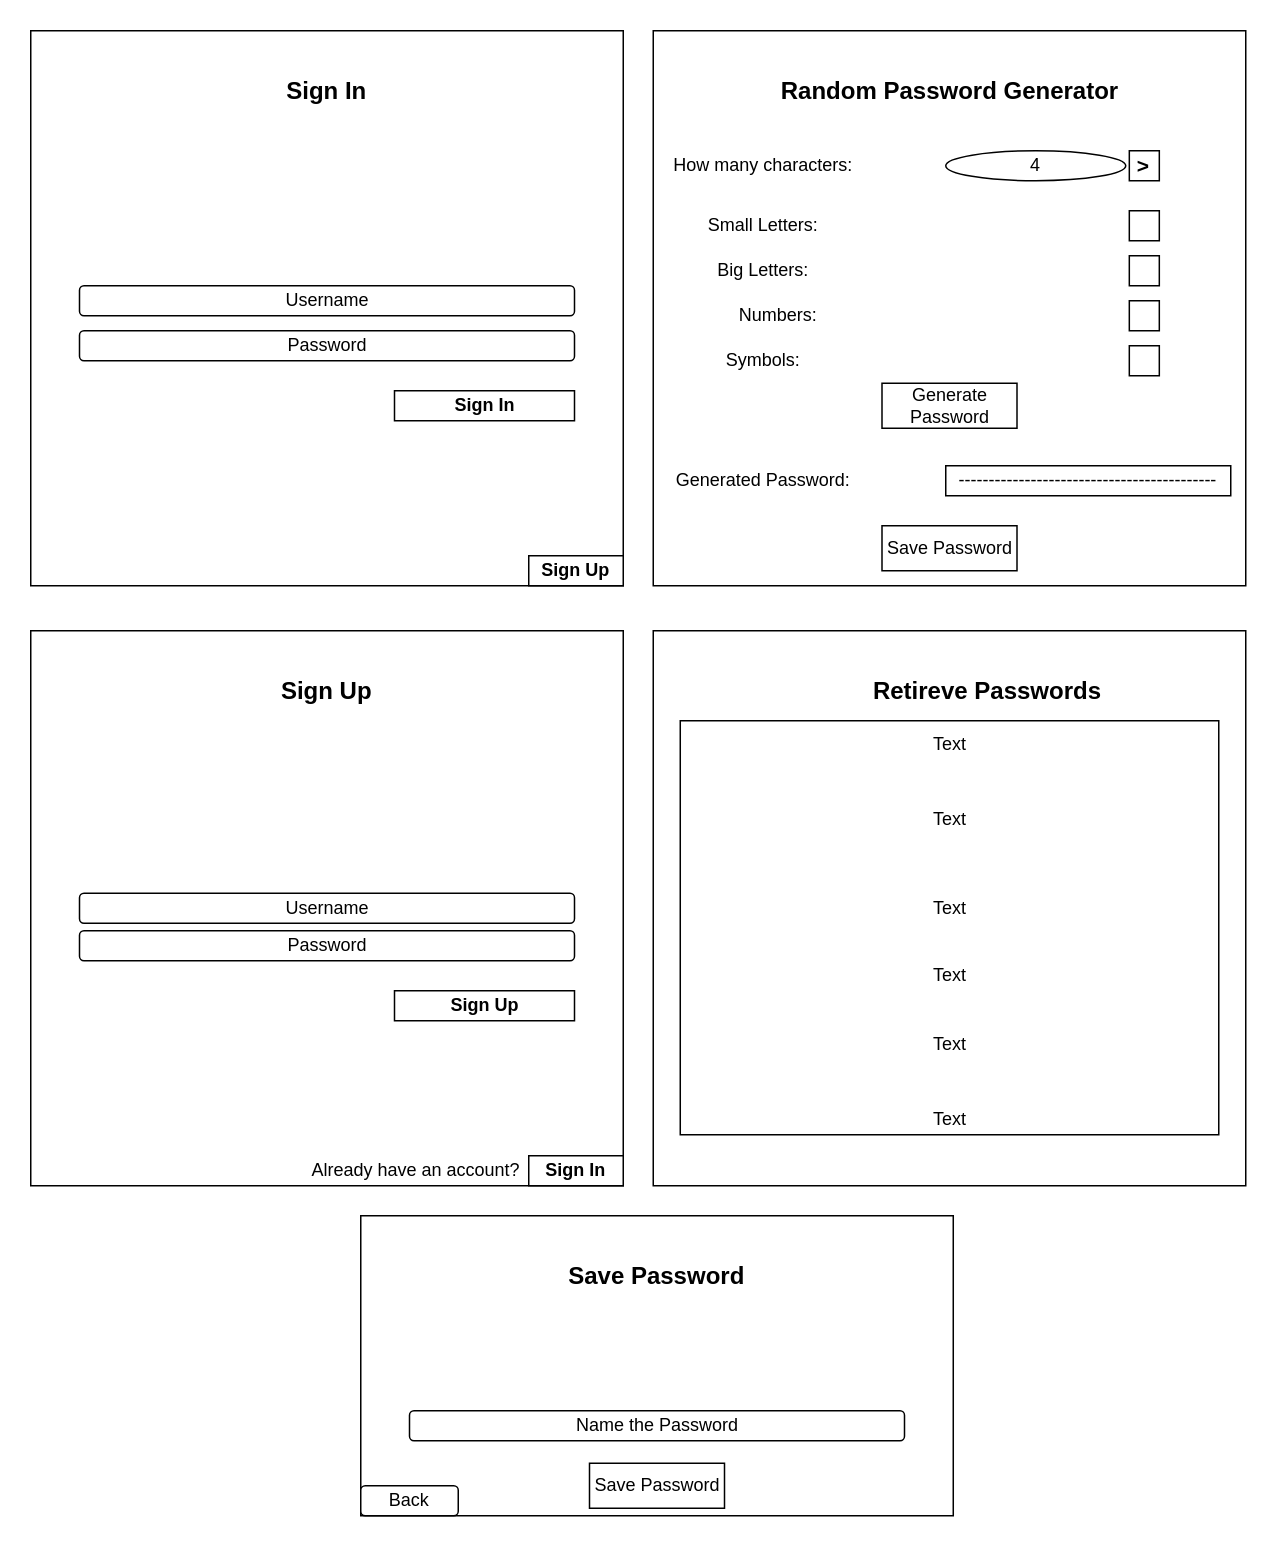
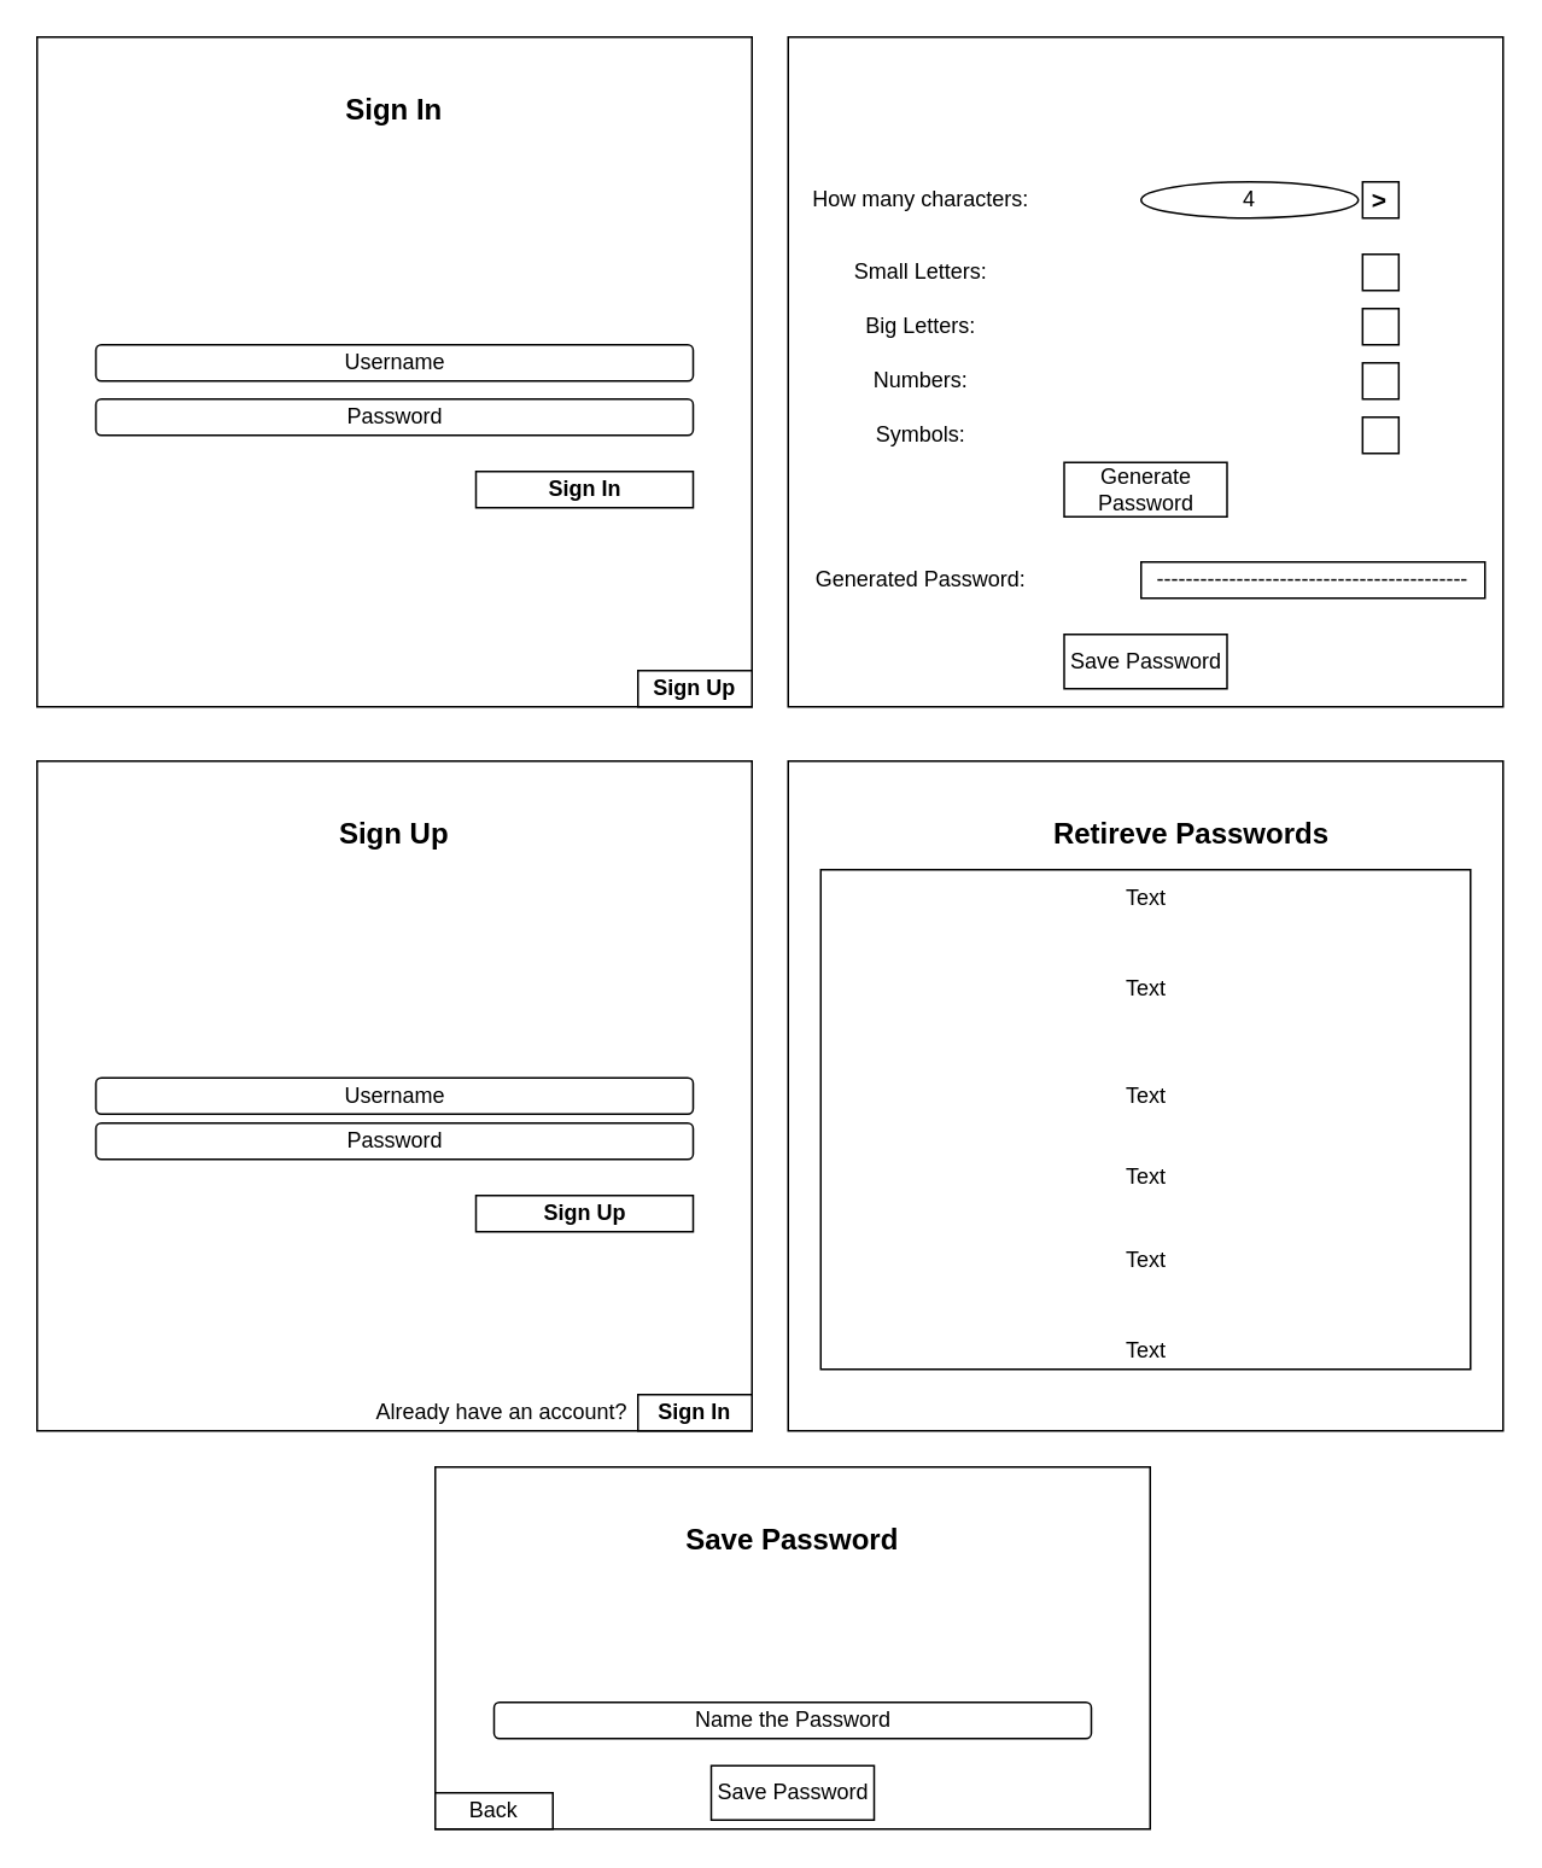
- <mxCell id="16" value="&lt;b&gt;&lt;font style=&quot;font-size: 16px&quot;&gt;Random Password Generator&lt;/font&gt;&lt;/b&gt;" style="text;html=1;strokeColor=none;fillColor=none;align=center;verticalAlign=middle;whiteSpace=wrap;rounded=0;" parent="1" vertex="1"><mxGeometry x="512.63" y="50" width="239.75" height="20" as="geometry" /></mxCell>
- <mxCell id="23" value="Numbers:" style="text;html=1;strokeColor=none;fillColor=none;align=center;verticalAlign=middle;whiteSpace=wrap;rounded=0;" parent="1" vertex="1"><mxGeometry x="457" y="200" width="123" height="20" as="geometry" /></mxCell>
+ <mxCell id="23" value="Numbers:" style="text;html=1;strokeColor=none;fillColor=none;align=center;verticalAlign=middle;whiteSpace=wrap;rounded=0;" parent="1" vertex="1"><mxGeometry x="447" y="200" width="123" height="20" as="geometry" /></mxCell>
- <mxCell id="36" value="Back" style="whiteSpace=wrap;html=1;rounded=1;" parent="1" vertex="1"><mxGeometry x="240" y="990" width="65" height="20" as="geometry" /></mxCell>
+ <mxCell id="36" value="Back" style="rounded=0;whiteSpace=wrap;html=1;" parent="1" vertex="1"><mxGeometry x="240" y="990" width="65" height="20" as="geometry" /></mxCell>
